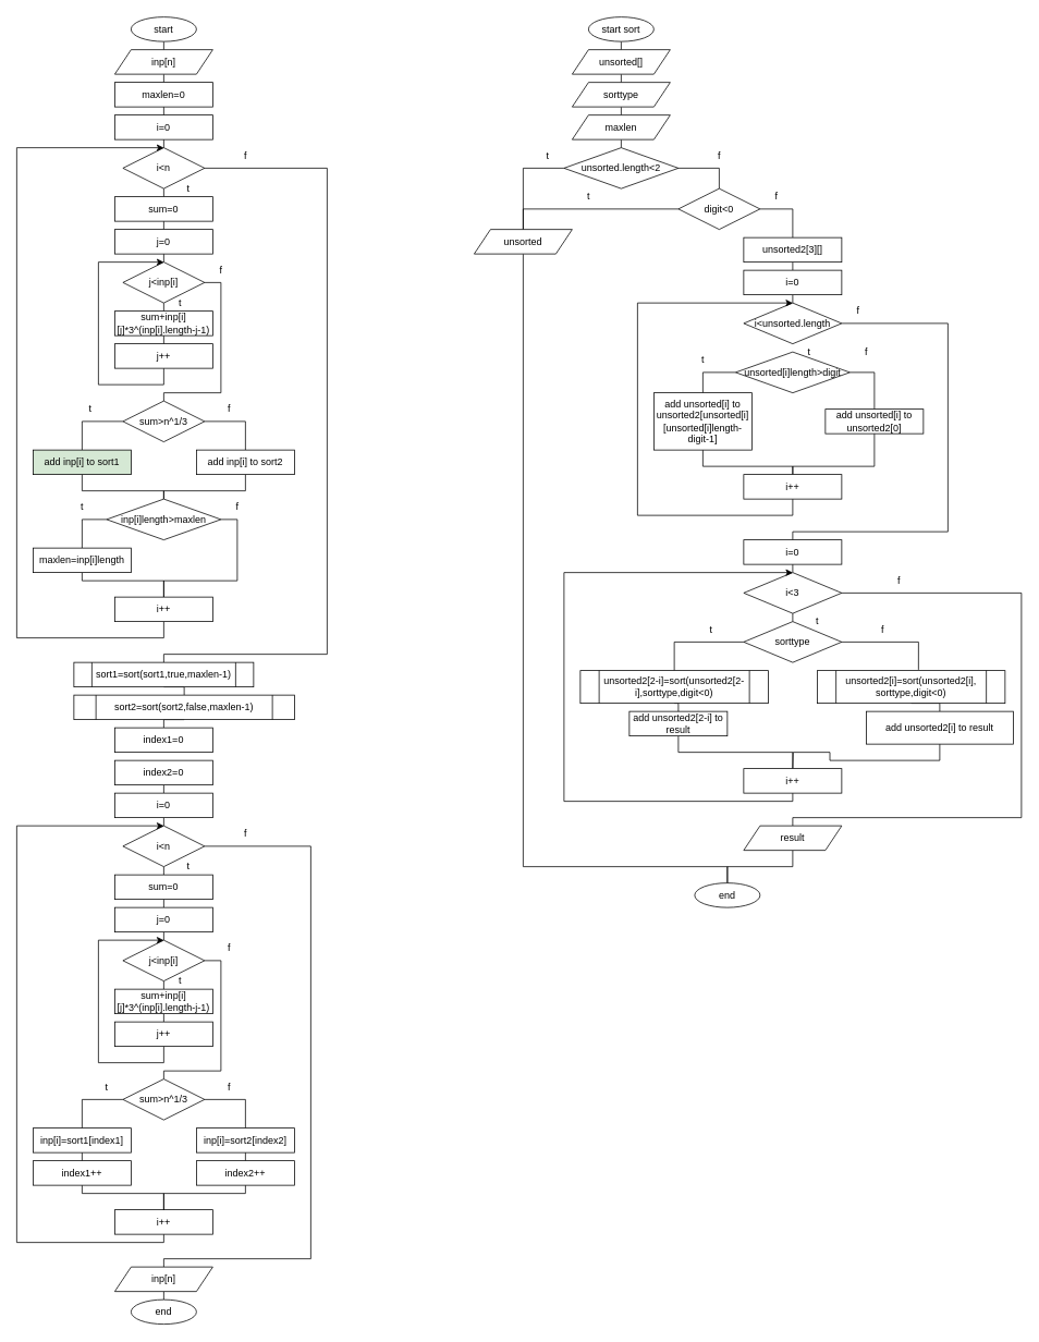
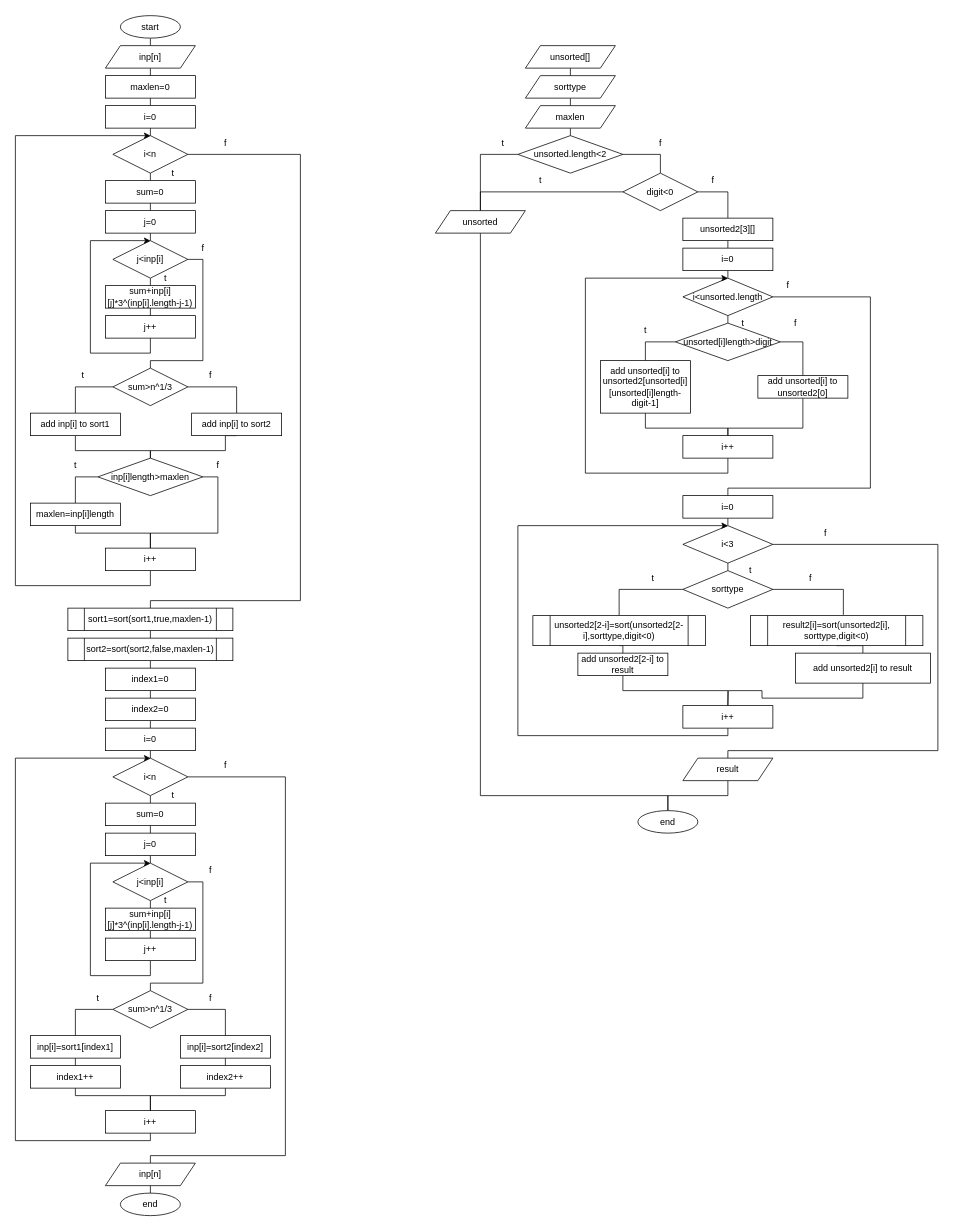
- <mxCell id="79" value="start sort" style="ellipse;whiteSpace=wrap;html=1;" vertex="1" parent="1"><mxGeometry x="720" y="20" width="80" height="30" as="geometry" /></mxCell>
- <mxCell id="78" style="edgeStyle=orthogonalEdgeStyle;rounded=0;orthogonalLoop=1;jettySize=auto;html=1;exitX=0.5;exitY=1;exitDx=0;exitDy=0;entryX=0.5;entryY=0;entryDx=0;entryDy=0;endArrow=none;endFill=0;" edge="1" parent="1" source="79" target="81"><mxGeometry relative="1" as="geometry" /></mxCell>
+ <mxCell id="98" style="edgeStyle=orthogonalEdgeStyle;rounded=0;orthogonalLoop=1;jettySize=auto;html=1;exitX=0.5;exitY=1;exitDx=0;exitDy=0;entryX=0.5;entryY=0;entryDx=0;entryDy=0;endArrow=none;endFill=0;" edge="1" parent="1" source="100" target="103"><mxGeometry relative="1" as="geometry" /></mxCell>
- <mxCell id="28" value="add inp[i] to sort1" style="rounded=0;whiteSpace=wrap;html=1;fillColor=#d5e8d4;" vertex="1" parent="1"><mxGeometry x="40" y="550" width="120" height="30" as="geometry" /></mxCell>
+ <mxCell id="28" value="add inp[i] to sort1" style="rounded=0;whiteSpace=wrap;html=1;" vertex="1" parent="1"><mxGeometry x="40" y="550" width="120" height="30" as="geometry" /></mxCell>
- <mxCell id="30" value="add inp[i] to sort2" style="rounded=0;whiteSpace=wrap;html=1;" vertex="1" parent="1"><mxGeometry x="240" y="550" width="120" height="30" as="geometry" /></mxCell>
+ <mxCell id="30" value="add inp[i] to sort2" style="rounded=0;whiteSpace=wrap;html=1;" vertex="1" parent="1"><mxGeometry x="255" y="550" width="120" height="30" as="geometry" /></mxCell>
- <mxCell id="123" value="unsorted2[i]=sort(unsorted2[i], sorttype,digit&amp;lt;0)" style="shape=process;whiteSpace=wrap;html=1;backgroundOutline=1;" vertex="1" parent="1"><mxGeometry x="1000" y="820" width="230" height="40" as="geometry" /></mxCell>
+ <mxCell id="123" value="result2[i]=sort(unsorted2[i], sorttype,digit&amp;lt;0)" style="shape=process;whiteSpace=wrap;html=1;backgroundOutline=1;" vertex="1" parent="1"><mxGeometry x="1000" y="820" width="230" height="40" as="geometry" /></mxCell>
- <mxCell id="41" value="sort2=sort(sort2,false,maxlen-1)" style="shape=process;whiteSpace=wrap;html=1;backgroundOutline=1;" vertex="1" parent="1"><mxGeometry x="90" y="850" width="270" height="30" as="geometry" /></mxCell>
+ <mxCell id="41" value="sort2=sort(sort2,false,maxlen-1)" style="shape=process;whiteSpace=wrap;html=1;backgroundOutline=1;" vertex="1" parent="1"><mxGeometry x="90" y="850" width="220" height="30" as="geometry" /></mxCell>
+ <mxCell id="42" style="edgeStyle=orthogonalEdgeStyle;rounded=0;orthogonalLoop=1;jettySize=auto;html=1;exitX=0.5;exitY=1;exitDx=0;exitDy=0;entryX=0.5;entryY=0;entryDx=0;entryDy=0;endArrow=none;endFill=0;" edge="1" parent="1" source="43" target="45"><mxGeometry relative="1" as="geometry" /></mxCell>
